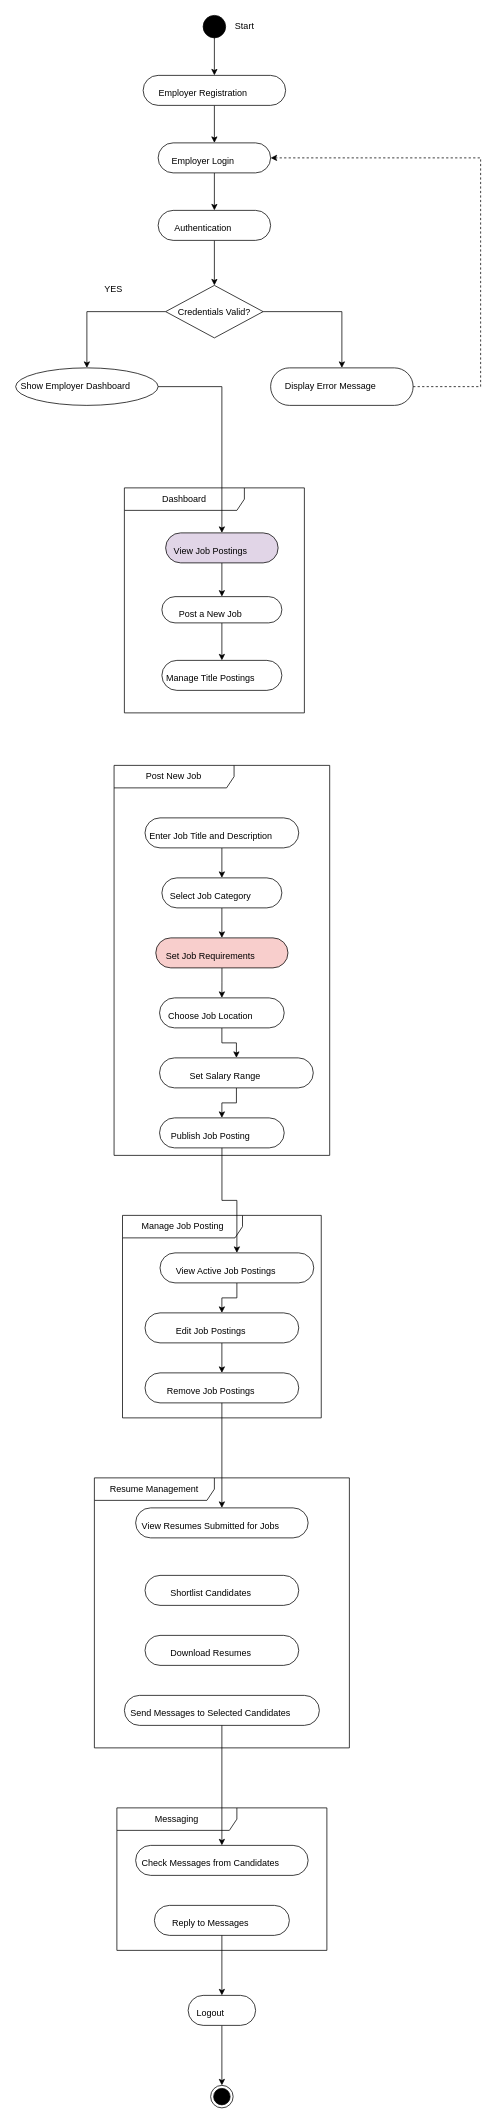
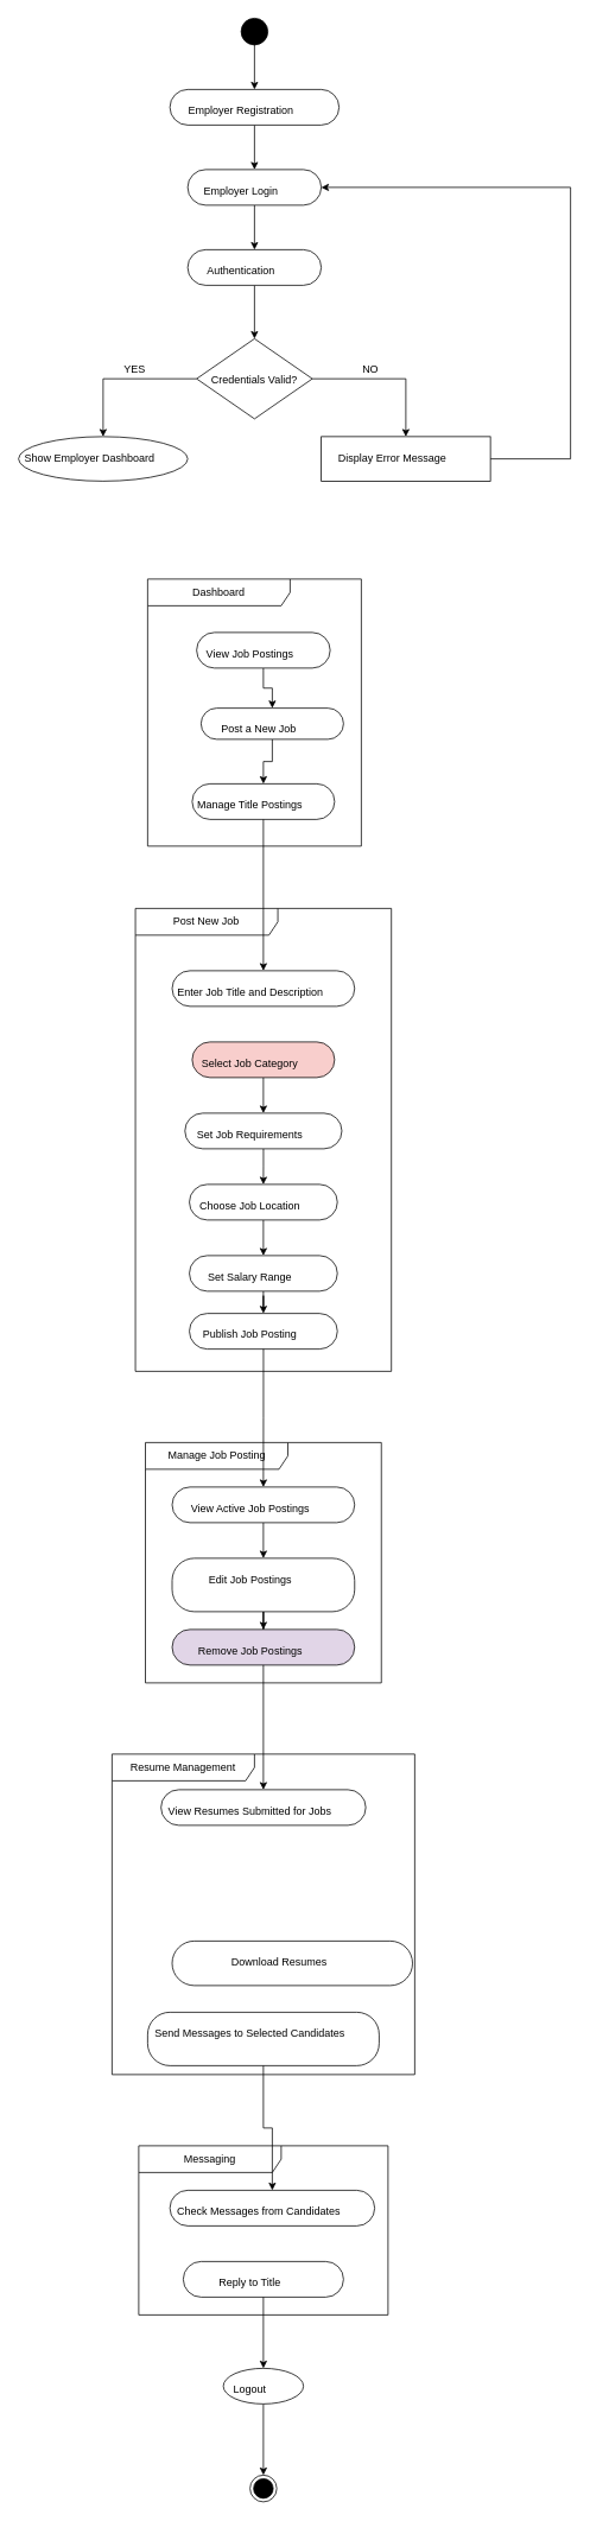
- <mxCell id="55" value="Start" style="text;html=1;align=center;verticalAlign=middle;resizable=0;points=[];autosize=1;strokeColor=none;fillColor=none;" vertex="1" parent="1"><mxGeometry x="300" y="20" width="50" height="30" as="geometry" /></mxCell>
- <mxCell id="32" style="edgeStyle=orthogonalEdgeStyle;rounded=0;orthogonalLoop=1;jettySize=auto;html=1;entryX=1;entryY=0.5;entryDx=0;entryDy=0;dashed=1;" edge="1" parent="1" source="33" target="36"><mxGeometry relative="1" as="geometry"><mxPoint x="660" y="210" as="targetPoint" /><Array as="points"><mxPoint x="640" y="515" /><mxPoint x="640" y="210" /></Array></mxGeometry></mxCell>
+ <mxCell id="32" style="edgeStyle=orthogonalEdgeStyle;rounded=0;orthogonalLoop=1;jettySize=auto;html=1;entryX=1;entryY=0.5;entryDx=0;entryDy=0;" edge="1" parent="1" source="33" target="36"><mxGeometry relative="1" as="geometry"><mxPoint x="660" y="210" as="targetPoint" /><Array as="points"><mxPoint x="640" y="515" /><mxPoint x="640" y="210" /></Array></mxGeometry></mxCell>
- <mxCell id="59" value="YES" style="text;html=1;align=center;verticalAlign=middle;resizable=0;points=[];autosize=1;strokeColor=none;fillColor=none;" vertex="1" parent="1"><mxGeometry x="125" y="370" width="50" height="30" as="geometry" /></mxCell>
+ <mxCell id="59" value="YES" style="text;html=1;align=center;verticalAlign=middle;resizable=0;points=[];autosize=1;strokeColor=none;fillColor=none;" vertex="1" parent="1"><mxGeometry x="125" y="400" width="50" height="30" as="geometry" /></mxCell>
- <mxCell id="7" value="Credentials Valid?" style="rhombus;" vertex="1" parent="1"><mxGeometry x="220" y="380" width="130" height="70" as="geometry" /></mxCell>
+ <mxCell id="7" value="Credentials Valid?" style="rhombus;" vertex="1" parent="1"><mxGeometry x="220" y="380" width="130" height="90" as="geometry" /></mxCell>
+ <mxCell id="60" value="NO" style="text;html=1;align=center;verticalAlign=middle;resizable=0;points=[];autosize=1;strokeColor=none;fillColor=none;" vertex="1" parent="1"><mxGeometry x="395" y="400" width="40" height="30" as="geometry" /></mxCell>
- <mxCell id="50" style="edgeStyle=orthogonalEdgeStyle;rounded=0;orthogonalLoop=1;jettySize=auto;html=1;entryX=0.5;entryY=0;entryDx=0;entryDy=0;" edge="1" parent="1" source="34" target="28"><mxGeometry relative="1" as="geometry" /></mxCell>
- <mxCell id="33" value="&lt;div style=&quot;text-align: justify;&quot;&gt;Display Error Message&lt;/div&gt;" style="html=1;align=center;verticalAlign=top;rounded=1;absoluteArcSize=1;arcSize=50;dashed=0;spacingTop=10;spacingRight=30;whiteSpace=wrap;" vertex="1" parent="1"><mxGeometry x="360" y="490" width="190" height="50" as="geometry" /></mxCell>
+ <mxCell id="33" value="&lt;div style=&quot;text-align: justify;&quot;&gt;Display Error Message&lt;/div&gt;" style="html=1;align=center;verticalAlign=top;absoluteArcSize=1;arcSize=50;dashed=0;spacingTop=10;spacingRight=30;whiteSpace=wrap;rounded=0;" vertex="1" parent="1"><mxGeometry x="360" y="490" width="190" height="50" as="geometry" /></mxCell>
- <mxCell id="28" value="&lt;div style=&quot;text-align: justify;&quot;&gt;&lt;span style=&quot;background-color: initial;&quot;&gt;View Job Postings&lt;/span&gt;&lt;/div&gt;" style="html=1;align=center;verticalAlign=top;rounded=1;absoluteArcSize=1;arcSize=50;dashed=0;spacingTop=10;spacingRight=30;whiteSpace=wrap;fillColor=#e1d5e7;" vertex="1" parent="26"><mxGeometry x="55" y="60" width="150" height="40" as="geometry" /></mxCell>
+ <mxCell id="28" value="&lt;div style=&quot;text-align: justify;&quot;&gt;&lt;span style=&quot;background-color: initial;&quot;&gt;View Job Postings&lt;/span&gt;&lt;/div&gt;" style="html=1;align=center;verticalAlign=top;rounded=1;absoluteArcSize=1;arcSize=50;dashed=0;spacingTop=10;spacingRight=30;whiteSpace=wrap;" vertex="1" parent="26"><mxGeometry x="55" y="60" width="150" height="40" as="geometry" /></mxCell>
- <mxCell id="30" value="&lt;div style=&quot;text-align: justify;&quot;&gt;&lt;span style=&quot;background-color: initial;&quot;&gt;Post a New Job&lt;/span&gt;&lt;/div&gt;" style="html=1;align=center;verticalAlign=top;rounded=1;absoluteArcSize=1;arcSize=50;dashed=0;spacingTop=10;spacingRight=30;whiteSpace=wrap;" vertex="1" parent="26"><mxGeometry x="50" y="145" width="160" height="35" as="geometry" /></mxCell>
+ <mxCell id="30" value="&lt;div style=&quot;text-align: justify;&quot;&gt;&lt;span style=&quot;background-color: initial;&quot;&gt;Post a New Job&lt;/span&gt;&lt;/div&gt;" style="html=1;align=center;verticalAlign=top;rounded=1;absoluteArcSize=1;arcSize=50;dashed=0;spacingTop=10;spacingRight=30;whiteSpace=wrap;" vertex="1" parent="26"><mxGeometry x="60" y="145" width="160" height="35" as="geometry" /></mxCell>
+ <mxCell id="51" style="edgeStyle=orthogonalEdgeStyle;rounded=0;orthogonalLoop=1;jettySize=auto;html=1;entryX=0.5;entryY=0;entryDx=0;entryDy=0;" edge="1" parent="1" source="31" target="16"><mxGeometry relative="1" as="geometry" /></mxCell>
- <mxCell id="15" style="edgeStyle=orthogonalEdgeStyle;rounded=0;orthogonalLoop=1;jettySize=auto;html=1;entryX=0.5;entryY=0;entryDx=0;entryDy=0;" edge="1" parent="14" source="16" target="18"><mxGeometry relative="1" as="geometry" /></mxCell>
- <mxCell id="18" value="&lt;div style=&quot;text-align: justify;&quot;&gt;&lt;span style=&quot;background-color: initial;&quot;&gt;Select Job Category&lt;/span&gt;&lt;/div&gt;" style="html=1;align=center;verticalAlign=top;rounded=1;absoluteArcSize=1;arcSize=50;dashed=0;spacingTop=10;spacingRight=30;whiteSpace=wrap;" vertex="1" parent="14"><mxGeometry x="63.75" y="150" width="160" height="40" as="geometry" /></mxCell>
+ <mxCell id="18" value="&lt;div style=&quot;text-align: justify;&quot;&gt;&lt;span style=&quot;background-color: initial;&quot;&gt;Select Job Category&lt;/span&gt;&lt;/div&gt;" style="html=1;align=center;verticalAlign=top;rounded=1;absoluteArcSize=1;arcSize=50;dashed=0;spacingTop=10;spacingRight=30;whiteSpace=wrap;fillColor=#f8cecc;" vertex="1" parent="14"><mxGeometry x="63.75" y="150" width="160" height="40" as="geometry" /></mxCell>
- <mxCell id="20" value="&lt;div style=&quot;text-align: justify;&quot;&gt;&lt;span style=&quot;background-color: initial;&quot;&gt;Set Job Requirements&lt;/span&gt;&lt;/div&gt;" style="html=1;align=center;verticalAlign=top;rounded=1;absoluteArcSize=1;arcSize=50;dashed=0;spacingTop=10;spacingRight=30;whiteSpace=wrap;fillColor=#f8cecc;" vertex="1" parent="14"><mxGeometry x="55.63" y="230" width="176.25" height="40" as="geometry" /></mxCell>
+ <mxCell id="20" value="&lt;div style=&quot;text-align: justify;&quot;&gt;&lt;span style=&quot;background-color: initial;&quot;&gt;Set Job Requirements&lt;/span&gt;&lt;/div&gt;" style="html=1;align=center;verticalAlign=top;rounded=1;absoluteArcSize=1;arcSize=50;dashed=0;spacingTop=10;spacingRight=30;whiteSpace=wrap;" vertex="1" parent="14"><mxGeometry x="55.63" y="230" width="176.25" height="40" as="geometry" /></mxCell>
- <mxCell id="24" value="&lt;div style=&quot;text-align: justify;&quot;&gt;&lt;span style=&quot;background-color: initial;&quot;&gt;Set Salary Range&lt;/span&gt;&lt;/div&gt;" style="html=1;align=center;verticalAlign=top;rounded=1;absoluteArcSize=1;arcSize=50;dashed=0;spacingTop=10;spacingRight=30;whiteSpace=wrap;" vertex="1" parent="14"><mxGeometry x="60.63" y="390" width="205" height="40" as="geometry" /></mxCell>
+ <mxCell id="24" value="&lt;div style=&quot;text-align: justify;&quot;&gt;&lt;span style=&quot;background-color: initial;&quot;&gt;Set Salary Range&lt;/span&gt;&lt;/div&gt;" style="html=1;align=center;verticalAlign=top;rounded=1;absoluteArcSize=1;arcSize=50;dashed=0;spacingTop=10;spacingRight=30;whiteSpace=wrap;" vertex="1" parent="14"><mxGeometry x="60.63" y="390" width="166.24" height="40" as="geometry" /></mxCell>
- <mxCell id="25" value="&lt;div style=&quot;text-align: justify;&quot;&gt;&lt;span style=&quot;background-color: initial;&quot;&gt;Publish Job Posting&lt;/span&gt;&lt;/div&gt;" style="html=1;align=center;verticalAlign=top;rounded=1;absoluteArcSize=1;arcSize=50;dashed=0;spacingTop=10;spacingRight=30;whiteSpace=wrap;" vertex="1" parent="14"><mxGeometry x="60.63" y="470" width="166.25" height="40" as="geometry" /></mxCell>
+ <mxCell id="25" value="&lt;div style=&quot;text-align: justify;&quot;&gt;&lt;span style=&quot;background-color: initial;&quot;&gt;Publish Job Posting&lt;/span&gt;&lt;/div&gt;" style="html=1;align=center;verticalAlign=top;rounded=1;absoluteArcSize=1;arcSize=50;dashed=0;spacingTop=10;spacingRight=30;whiteSpace=wrap;" vertex="1" parent="14"><mxGeometry x="60.63" y="455" width="166.25" height="40" as="geometry" /></mxCell>
- <mxCell id="10" value="&lt;div style=&quot;text-align: justify;&quot;&gt;&lt;span style=&quot;background-color: initial;&quot;&gt;View Active Job Postings&lt;/span&gt;&lt;/div&gt;" style="html=1;align=center;verticalAlign=top;rounded=1;absoluteArcSize=1;arcSize=50;dashed=0;spacingTop=10;spacingRight=30;whiteSpace=wrap;" vertex="1" parent="8"><mxGeometry x="50" y="50" width="205" height="40" as="geometry" /></mxCell>
+ <mxCell id="10" value="&lt;div style=&quot;text-align: justify;&quot;&gt;&lt;span style=&quot;background-color: initial;&quot;&gt;View Active Job Postings&lt;/span&gt;&lt;/div&gt;" style="html=1;align=center;verticalAlign=top;rounded=1;absoluteArcSize=1;arcSize=50;dashed=0;spacingTop=10;spacingRight=30;whiteSpace=wrap;" vertex="1" parent="8"><mxGeometry x="30" y="50" width="205" height="40" as="geometry" /></mxCell>
- <mxCell id="12" value="&lt;div style=&quot;text-align: justify;&quot;&gt;&lt;span style=&quot;background-color: initial;&quot;&gt;Edit Job Postings&lt;/span&gt;&lt;/div&gt;" style="html=1;align=center;verticalAlign=top;rounded=1;absoluteArcSize=1;arcSize=50;dashed=0;spacingTop=10;spacingRight=30;whiteSpace=wrap;" vertex="1" parent="8"><mxGeometry x="30.01" y="130" width="205" height="40" as="geometry" /></mxCell>
+ <mxCell id="12" value="&lt;div style=&quot;text-align: justify;&quot;&gt;&lt;span style=&quot;background-color: initial;&quot;&gt;Edit Job Postings&lt;/span&gt;&lt;/div&gt;" style="html=1;align=center;verticalAlign=top;rounded=1;absoluteArcSize=1;arcSize=50;dashed=0;spacingTop=10;spacingRight=30;whiteSpace=wrap;" vertex="1" parent="8"><mxGeometry x="30.01" y="130" width="205" height="60" as="geometry" /></mxCell>
- <mxCell id="13" value="&lt;div style=&quot;text-align: justify;&quot;&gt;Remove Job Postings&lt;/div&gt;" style="html=1;align=center;verticalAlign=top;rounded=1;absoluteArcSize=1;arcSize=50;dashed=0;spacingTop=10;spacingRight=30;whiteSpace=wrap;" vertex="1" parent="8"><mxGeometry x="30.01" y="210" width="205" height="40" as="geometry" /></mxCell>
+ <mxCell id="13" value="&lt;div style=&quot;text-align: justify;&quot;&gt;Remove Job Postings&lt;/div&gt;" style="html=1;align=center;verticalAlign=top;rounded=1;absoluteArcSize=1;arcSize=50;dashed=0;spacingTop=10;spacingRight=30;whiteSpace=wrap;fillColor=#e1d5e7;" vertex="1" parent="8"><mxGeometry x="30.01" y="210" width="205" height="40" as="geometry" /></mxCell>
- <mxCell id="46" value="&lt;div style=&quot;text-align: justify;&quot;&gt;Shortlist Candidates&lt;/div&gt;" style="html=1;align=center;verticalAlign=top;rounded=1;absoluteArcSize=1;arcSize=50;dashed=0;spacingTop=10;spacingRight=30;whiteSpace=wrap;" vertex="1" parent="44"><mxGeometry x="67.51" y="130" width="205" height="40" as="geometry" /></mxCell>
- <mxCell id="47" value="&lt;div style=&quot;text-align: justify;&quot;&gt;Download Resumes&lt;/div&gt;" style="html=1;align=center;verticalAlign=top;rounded=1;absoluteArcSize=1;arcSize=50;dashed=0;spacingTop=10;spacingRight=30;whiteSpace=wrap;" vertex="1" parent="44"><mxGeometry x="67.51" y="210" width="205" height="40" as="geometry" /></mxCell>
+ <mxCell id="47" value="&lt;div style=&quot;text-align: justify;&quot;&gt;Download Resumes&lt;/div&gt;" style="html=1;align=center;verticalAlign=top;rounded=1;absoluteArcSize=1;arcSize=50;dashed=0;spacingTop=10;spacingRight=30;whiteSpace=wrap;" vertex="1" parent="44"><mxGeometry x="67.51" y="210" width="270" height="50" as="geometry" /></mxCell>
- <mxCell id="48" value="&lt;div style=&quot;text-align: justify;&quot;&gt;Send Messages to Selected Candidates&lt;/div&gt;" style="html=1;align=center;verticalAlign=top;rounded=1;absoluteArcSize=1;arcSize=50;dashed=0;spacingTop=10;spacingRight=30;whiteSpace=wrap;" vertex="1" parent="44"><mxGeometry x="40.01" y="290" width="260" height="40" as="geometry" /></mxCell>
+ <mxCell id="48" value="&lt;div style=&quot;text-align: justify;&quot;&gt;Send Messages to Selected Candidates&lt;/div&gt;" style="html=1;align=center;verticalAlign=top;rounded=1;absoluteArcSize=1;arcSize=50;dashed=0;spacingTop=10;spacingRight=30;whiteSpace=wrap;" vertex="1" parent="44"><mxGeometry x="40.01" y="290" width="260" height="60" as="geometry" /></mxCell>
- <mxCell id="42" value="&lt;div style=&quot;text-align: justify;&quot;&gt;Check Messages from Candidates&lt;/div&gt;" style="html=1;align=center;verticalAlign=top;rounded=1;absoluteArcSize=1;arcSize=50;dashed=0;spacingTop=10;spacingRight=30;whiteSpace=wrap;" vertex="1" parent="41"><mxGeometry x="25" y="50" width="230" height="40" as="geometry" /></mxCell>
+ <mxCell id="42" value="&lt;div style=&quot;text-align: justify;&quot;&gt;Check Messages from Candidates&lt;/div&gt;" style="html=1;align=center;verticalAlign=top;rounded=1;absoluteArcSize=1;arcSize=50;dashed=0;spacingTop=10;spacingRight=30;whiteSpace=wrap;" vertex="1" parent="41"><mxGeometry x="35" y="50" width="230" height="40" as="geometry" /></mxCell>
- <mxCell id="43" value="&lt;div style=&quot;text-align: justify;&quot;&gt;Reply to Messages&lt;/div&gt;" style="html=1;align=center;verticalAlign=top;rounded=1;absoluteArcSize=1;arcSize=50;dashed=0;spacingTop=10;spacingRight=30;whiteSpace=wrap;" vertex="1" parent="41"><mxGeometry x="50" y="130" width="180" height="40" as="geometry" /></mxCell>
+ <mxCell id="43" value="&lt;div style=&quot;text-align: justify;&quot;&gt;Reply to Title&lt;/div&gt;" style="html=1;align=center;verticalAlign=top;rounded=1;absoluteArcSize=1;arcSize=50;dashed=0;spacingTop=10;spacingRight=30;whiteSpace=wrap;" vertex="1" parent="41"><mxGeometry x="50" y="130" width="180" height="40" as="geometry" /></mxCell>
- <mxCell id="57" value="&lt;div style=&quot;text-align: justify;&quot;&gt;Logout&lt;/div&gt;" style="html=1;align=center;verticalAlign=top;rounded=1;absoluteArcSize=1;arcSize=50;dashed=0;spacingTop=10;spacingRight=30;whiteSpace=wrap;" vertex="1" parent="1"><mxGeometry x="250" y="2660" width="90" height="40" as="geometry" /></mxCell>
+ <mxCell id="57" value="&lt;div style=&quot;text-align: justify;&quot;&gt;Logout&lt;/div&gt;" style="ellipse;html=1;align=center;verticalAlign=top;absoluteArcSize=1;arcSize=50;dashed=0;spacingTop=10;spacingRight=30;whiteSpace=wrap;" vertex="1" parent="1"><mxGeometry x="250" y="2660" width="90" height="40" as="geometry" /></mxCell>
